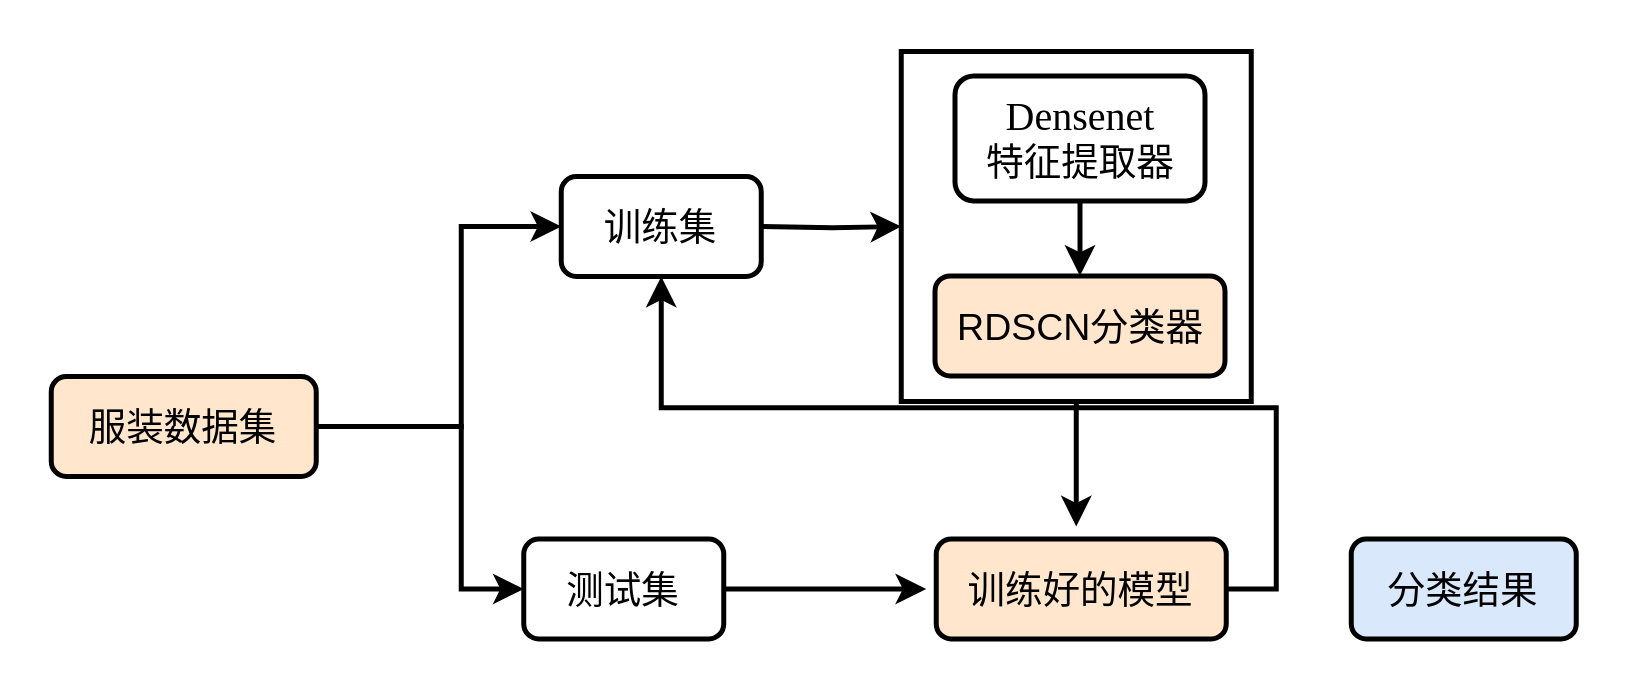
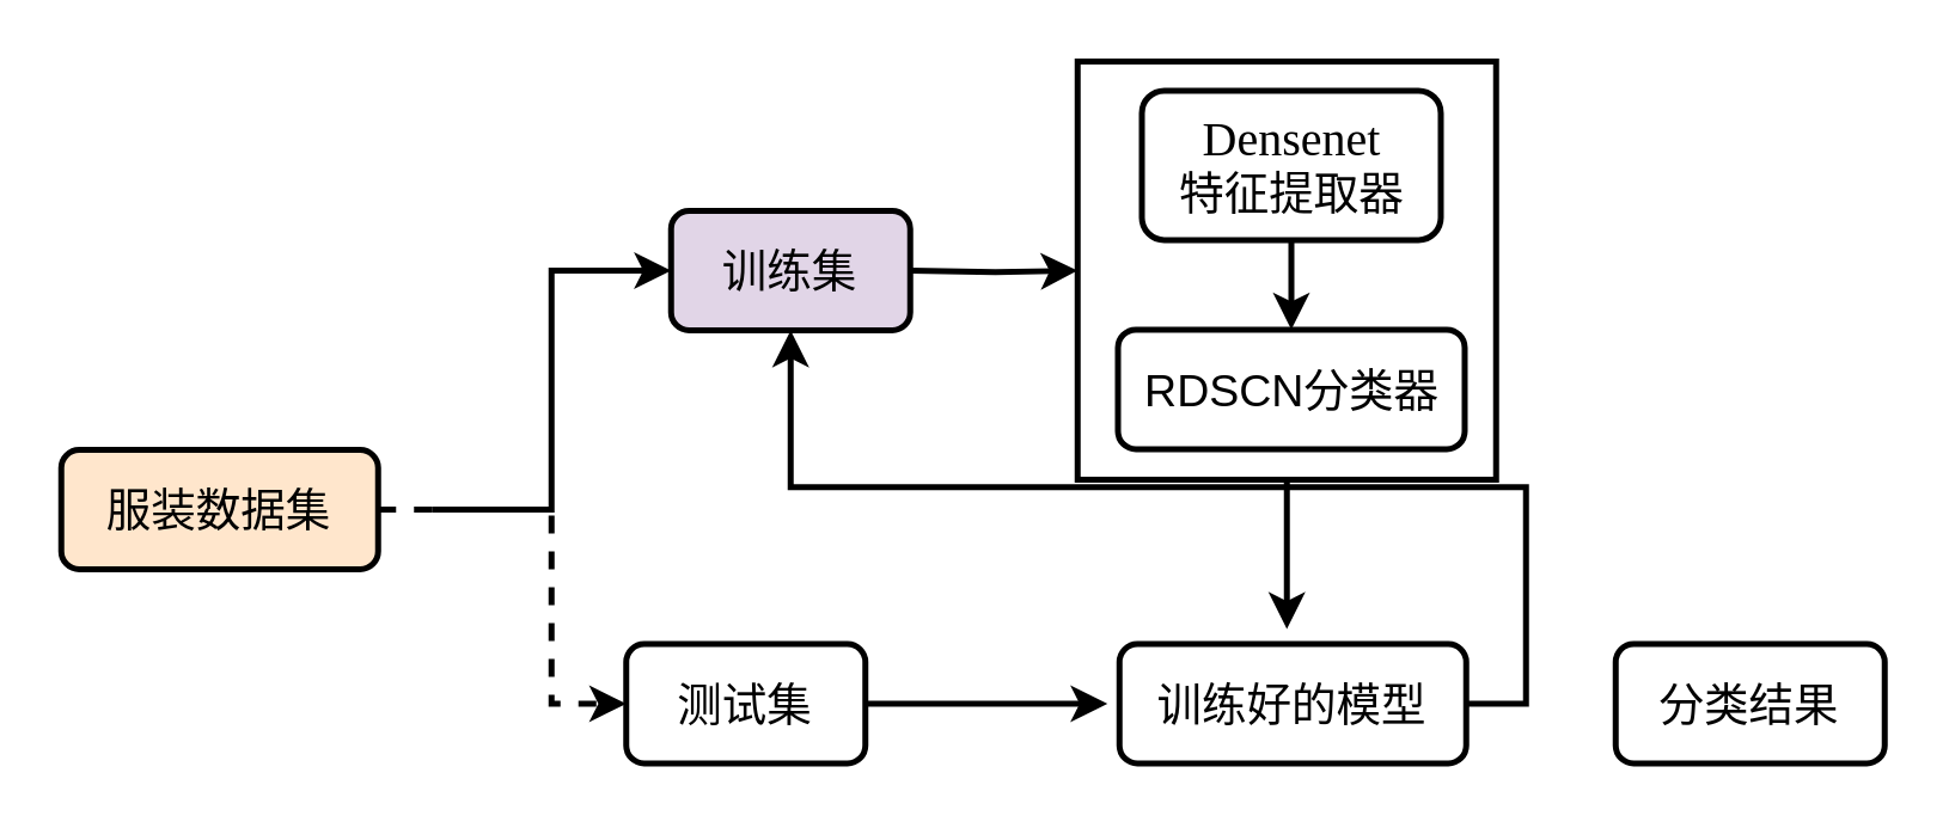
- <mxCell id="7" value="训练集" style="whiteSpace=wrap;html=1;rounded=1;fontSize=15;strokeWidth=2;" vertex="1" parent="1"><mxGeometry x="224" y="70" width="80" height="40" as="geometry" /></mxCell>
+ <mxCell id="7" value="训练集" style="whiteSpace=wrap;html=1;rounded=1;fontSize=15;strokeWidth=2;fillColor=#e1d5e7;" vertex="1" parent="1"><mxGeometry x="224" y="70" width="80" height="40" as="geometry" /></mxCell>
- <mxCell id="11" value="RDSCN分类器" style="whiteSpace=wrap;html=1;rounded=1;fontSize=15;strokeWidth=2;fillColor=#ffe6cc;" vertex="1" parent="1"><mxGeometry x="373.5" y="109.75" width="116" height="40" as="geometry" /></mxCell>
+ <mxCell id="11" value="RDSCN分类器" style="whiteSpace=wrap;html=1;rounded=1;fontSize=15;strokeWidth=2;" vertex="1" parent="1"><mxGeometry x="373.5" y="109.75" width="116" height="40" as="geometry" /></mxCell>
- <mxCell id="5" style="edgeStyle=orthogonalEdgeStyle;rounded=0;orthogonalLoop=1;jettySize=auto;html=1;fontSize=15;strokeWidth=2;exitX=1;exitY=0.5;exitDx=0;exitDy=0;" edge="1" parent="1" source="3" target="9"><mxGeometry relative="1" as="geometry"><mxPoint x="144" y="170" as="sourcePoint" /><Array as="points"><mxPoint x="184" y="170" /><mxPoint x="184" y="235" /></Array></mxGeometry></mxCell>
+ <mxCell id="5" style="edgeStyle=orthogonalEdgeStyle;rounded=0;orthogonalLoop=1;jettySize=auto;html=1;fontSize=15;strokeWidth=2;exitX=1;exitY=0.5;exitDx=0;exitDy=0;dashed=1;" edge="1" parent="1" source="3" target="9"><mxGeometry relative="1" as="geometry"><mxPoint x="144" y="170" as="sourcePoint" /><Array as="points"><mxPoint x="184" y="170" /><mxPoint x="184" y="235" /></Array></mxGeometry></mxCell>
- <mxCell id="15" value="训练好的模型" style="whiteSpace=wrap;html=1;rounded=1;fontSize=15;strokeWidth=2;fillColor=#ffe6cc;" vertex="1" parent="1"><mxGeometry x="374" y="215" width="116" height="40" as="geometry" /></mxCell>
+ <mxCell id="15" value="训练好的模型" style="whiteSpace=wrap;html=1;rounded=1;fontSize=15;strokeWidth=2;" vertex="1" parent="1"><mxGeometry x="374" y="215" width="116" height="40" as="geometry" /></mxCell>
- <mxCell id="12" value="分类结果" style="whiteSpace=wrap;html=1;rounded=1;fontSize=15;strokeWidth=2;fillColor=#dae8fc;" vertex="1" parent="1"><mxGeometry x="540" y="215" width="90" height="40" as="geometry" /></mxCell>
+ <mxCell id="12" value="分类结果" style="whiteSpace=wrap;html=1;rounded=1;fontSize=15;strokeWidth=2;" vertex="1" parent="1"><mxGeometry x="540" y="215" width="90" height="40" as="geometry" /></mxCell>
